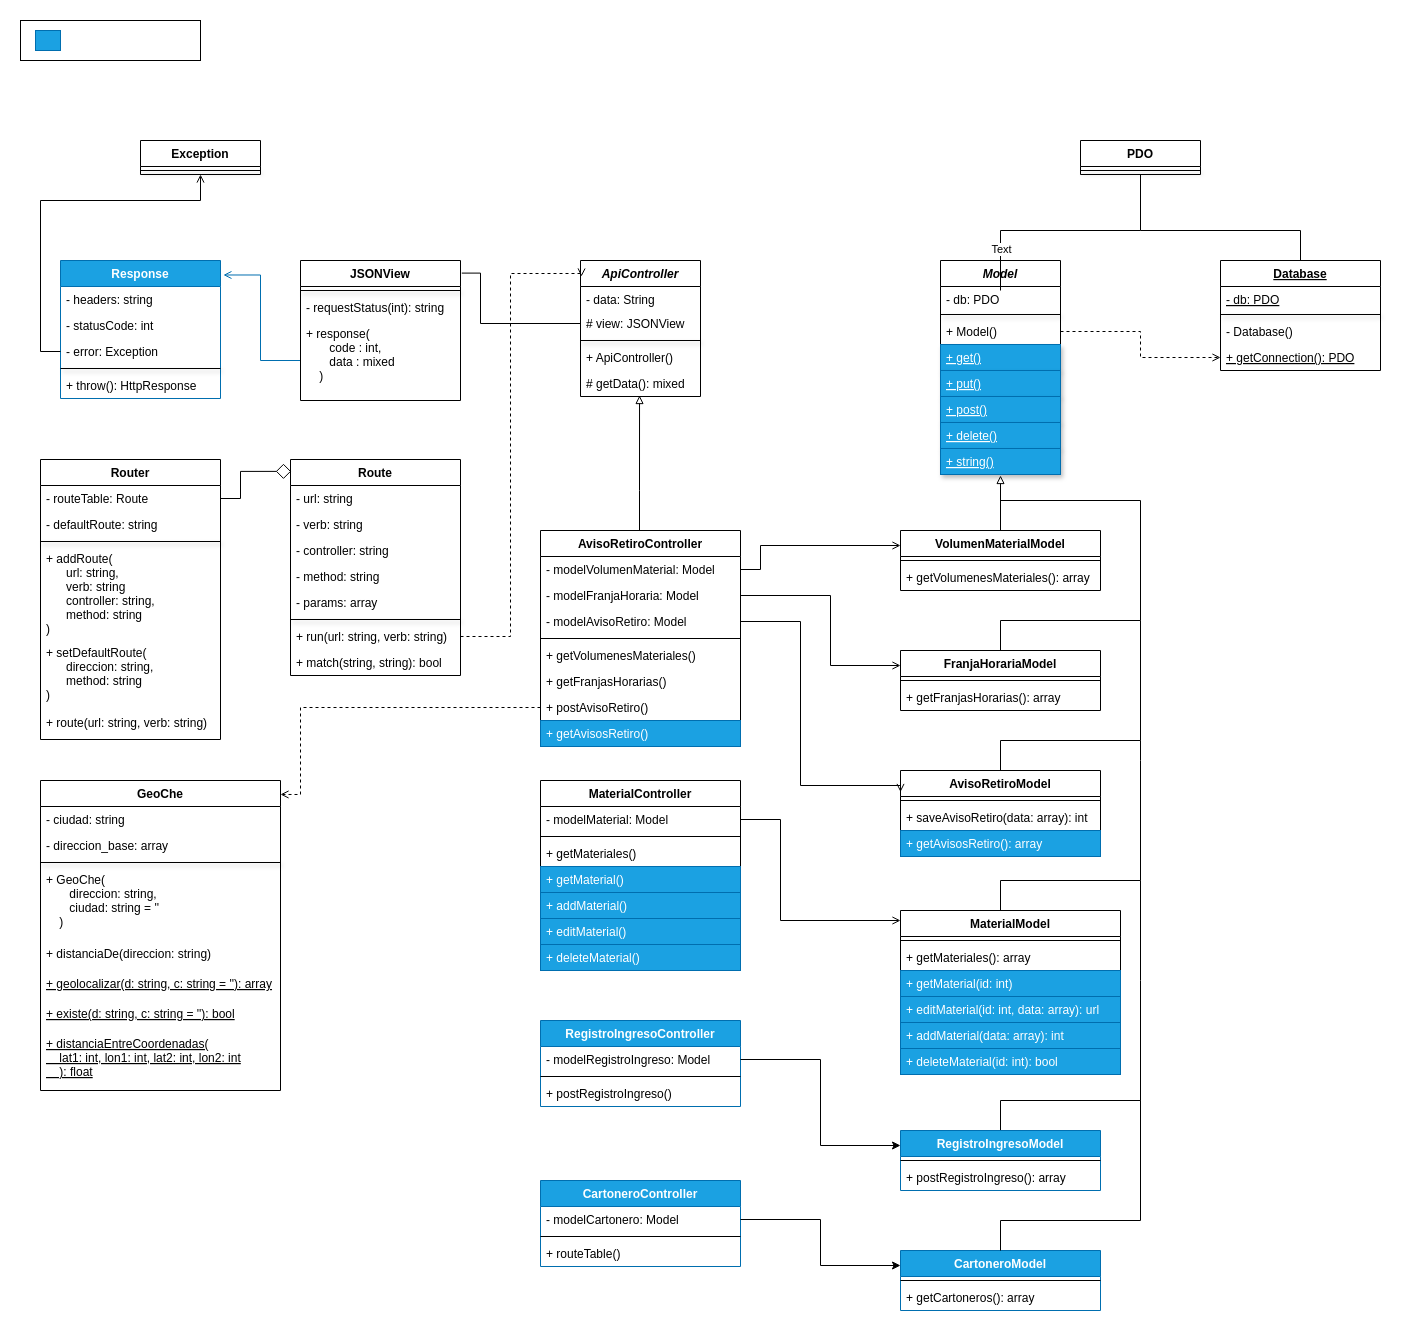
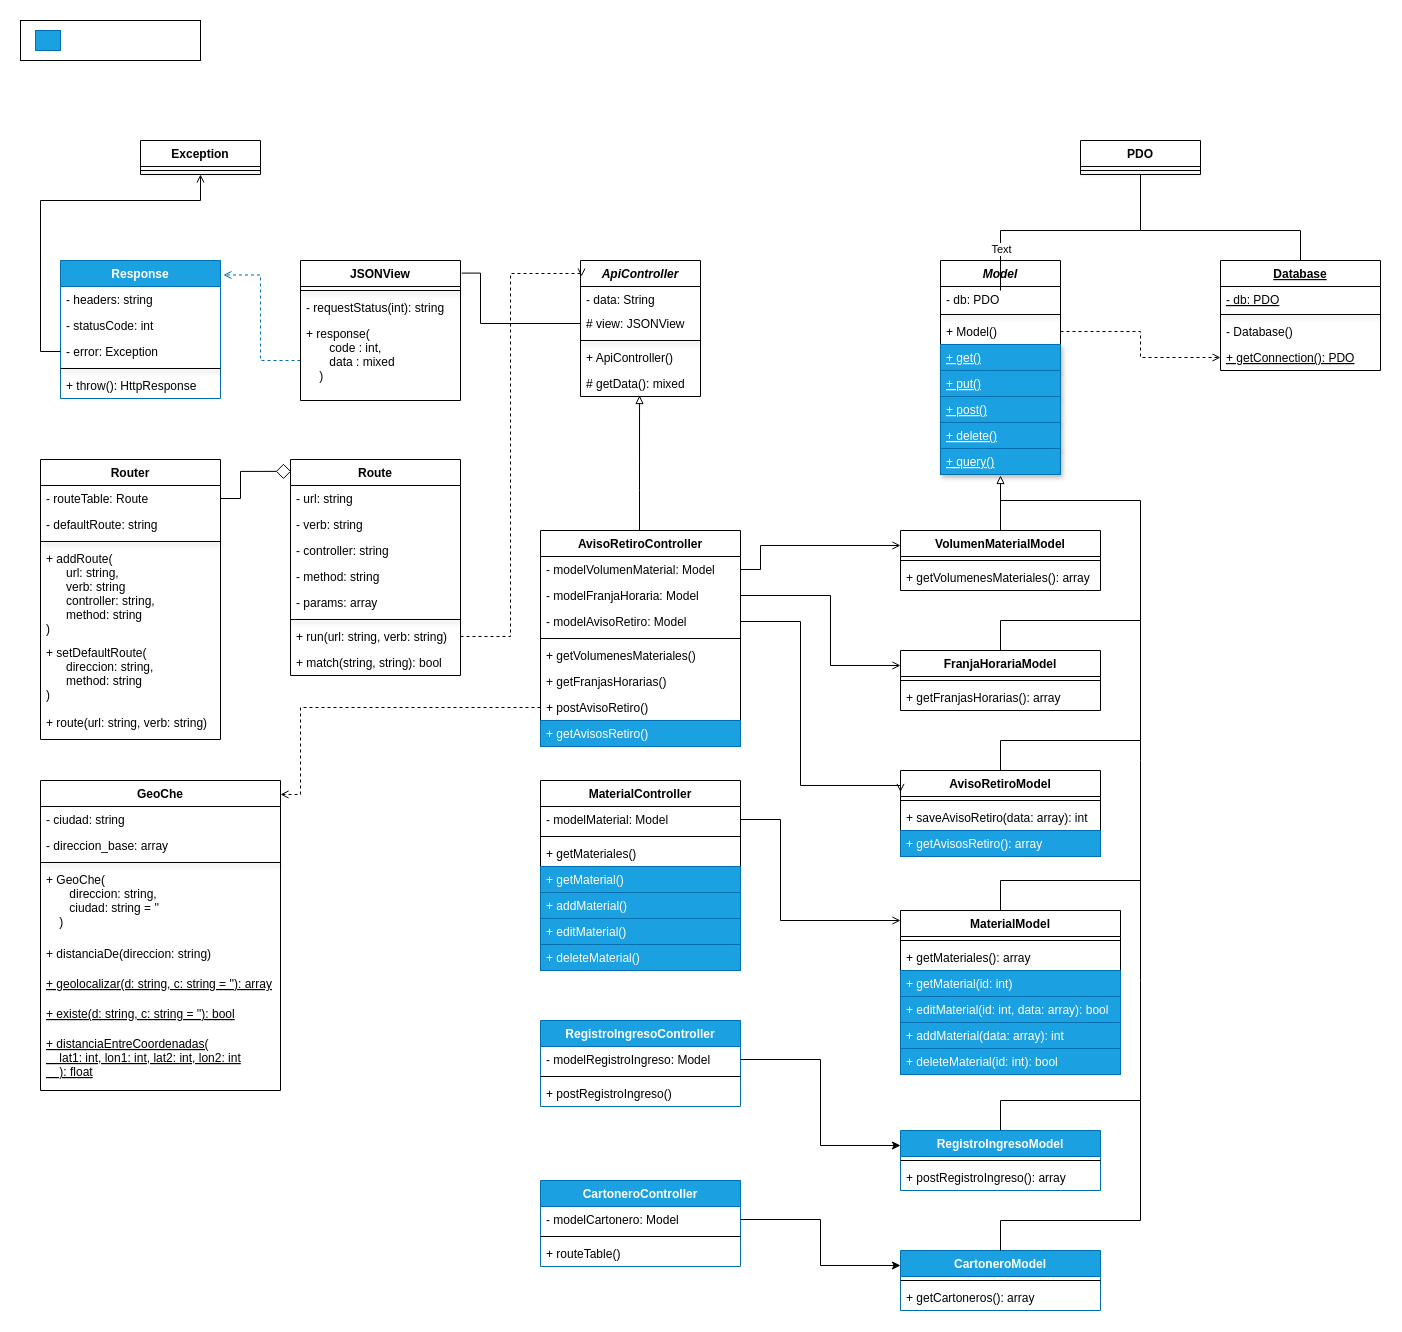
- <mxCell id="75" style="edgeStyle=orthogonalEdgeStyle;rounded=0;orthogonalLoop=1;jettySize=auto;html=1;entryX=1.018;entryY=0.105;entryDx=0;entryDy=0;entryPerimeter=0;endArrow=open;endFill=0;strokeWidth=1;dashed=0;fillColor=#1ba1e2;strokeColor=#006EAF;" parent="1" source="79" target="80" edge="1"><mxGeometry relative="1" as="geometry"><Array as="points"><mxPoint x="260" y="360" /><mxPoint x="260" y="274" /></Array></mxGeometry></mxCell>
+ <mxCell id="75" style="edgeStyle=orthogonalEdgeStyle;rounded=0;orthogonalLoop=1;jettySize=auto;html=1;entryX=1.018;entryY=0.105;entryDx=0;entryDy=0;entryPerimeter=0;endArrow=open;endFill=0;strokeWidth=1;dashed=1;fillColor=#1ba1e2;strokeColor=#006EAF;" parent="1" source="79" target="80" edge="1"><mxGeometry relative="1" as="geometry"><Array as="points"><mxPoint x="260" y="360" /><mxPoint x="260" y="274" /></Array></mxGeometry></mxCell>
- <mxCell id="10" value="+ string()" style="text;align=left;verticalAlign=top;spacingLeft=4;spacingRight=4;overflow=hidden;rotatable=0;points=[[0,0.5],[1,0.5]];portConstraint=eastwest;fontStyle=4;shadow=1;fillColor=#1ba1e2;strokeColor=#006EAF;fontColor=#ffffff;" parent="2" vertex="1"><mxGeometry y="188" width="120" height="26" as="geometry" /></mxCell>
+ <mxCell id="10" value="+ query()" style="text;align=left;verticalAlign=top;spacingLeft=4;spacingRight=4;overflow=hidden;rotatable=0;points=[[0,0.5],[1,0.5]];portConstraint=eastwest;fontStyle=4;shadow=1;fillColor=#1ba1e2;strokeColor=#006EAF;fontColor=#ffffff;" parent="2" vertex="1"><mxGeometry y="188" width="120" height="26" as="geometry" /></mxCell>
- <mxCell id="40" value="+ editMaterial(id: int, data: array): url" style="text;strokeColor=#006EAF;fillColor=#1ba1e2;align=left;verticalAlign=top;spacingLeft=4;spacingRight=4;overflow=hidden;rotatable=0;points=[[0,0.5],[1,0.5]];portConstraint=eastwest;fontColor=#ffffff;" vertex="1" parent="36"><mxGeometry y="86" width="220" height="26" as="geometry" /></mxCell>
+ <mxCell id="40" value="+ editMaterial(id: int, data: array): bool" style="text;strokeColor=#006EAF;fillColor=#1ba1e2;align=left;verticalAlign=top;spacingLeft=4;spacingRight=4;overflow=hidden;rotatable=0;points=[[0,0.5],[1,0.5]];portConstraint=eastwest;fontColor=#ffffff;" vertex="1" parent="36"><mxGeometry y="86" width="220" height="26" as="geometry" /></mxCell>
